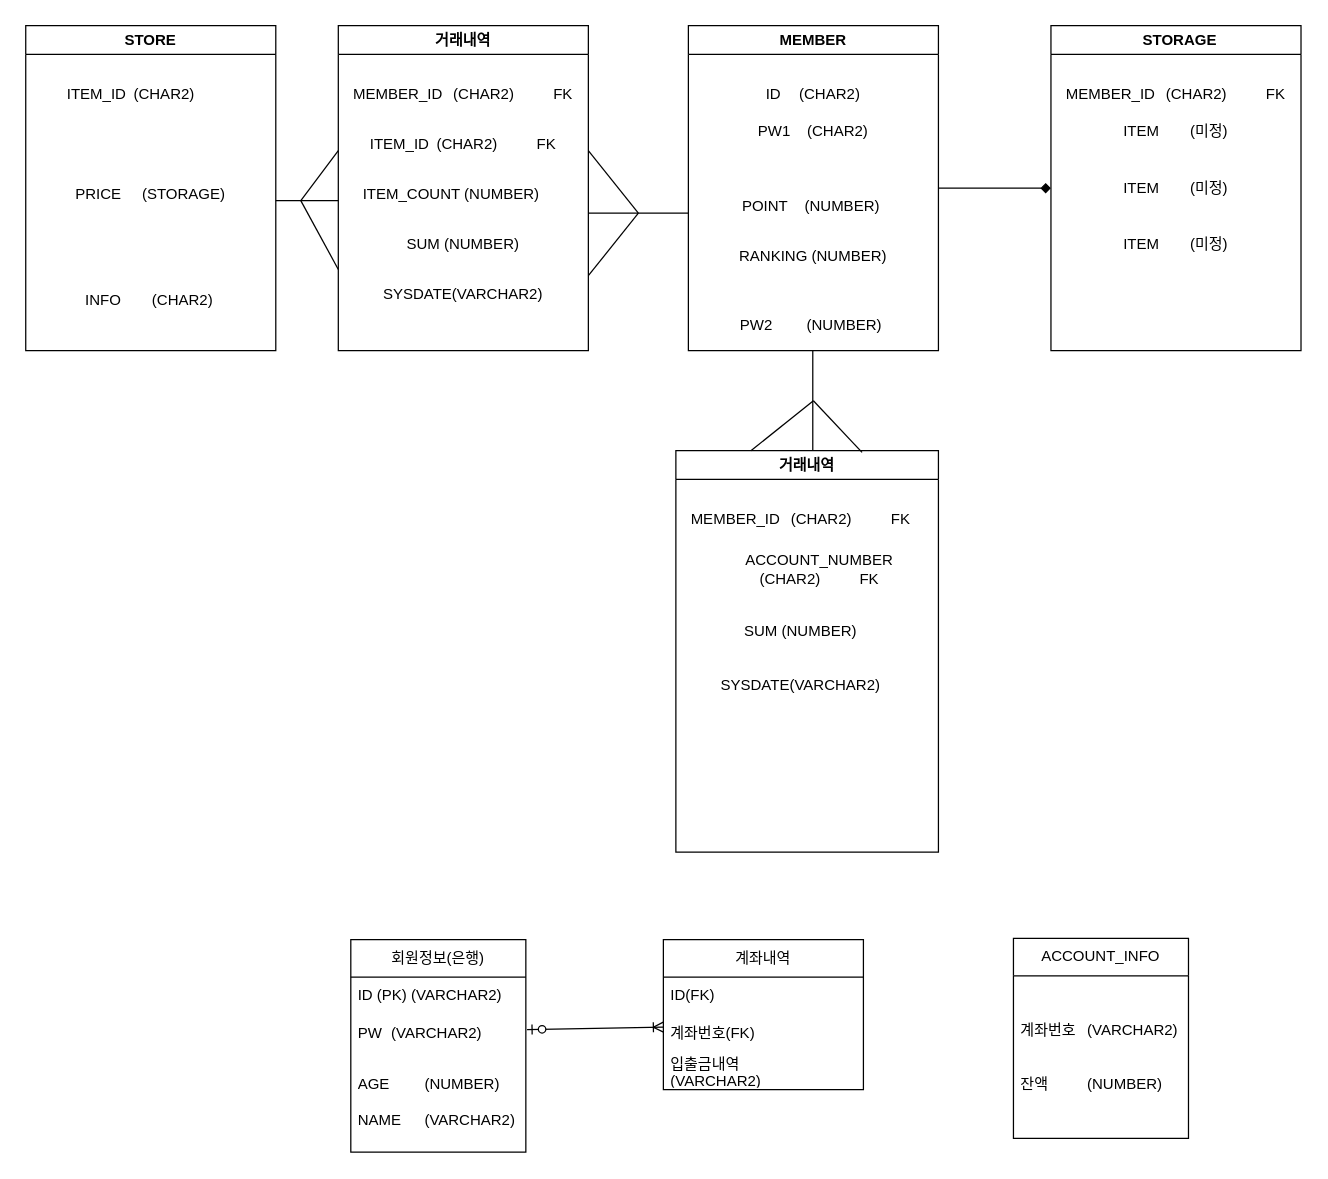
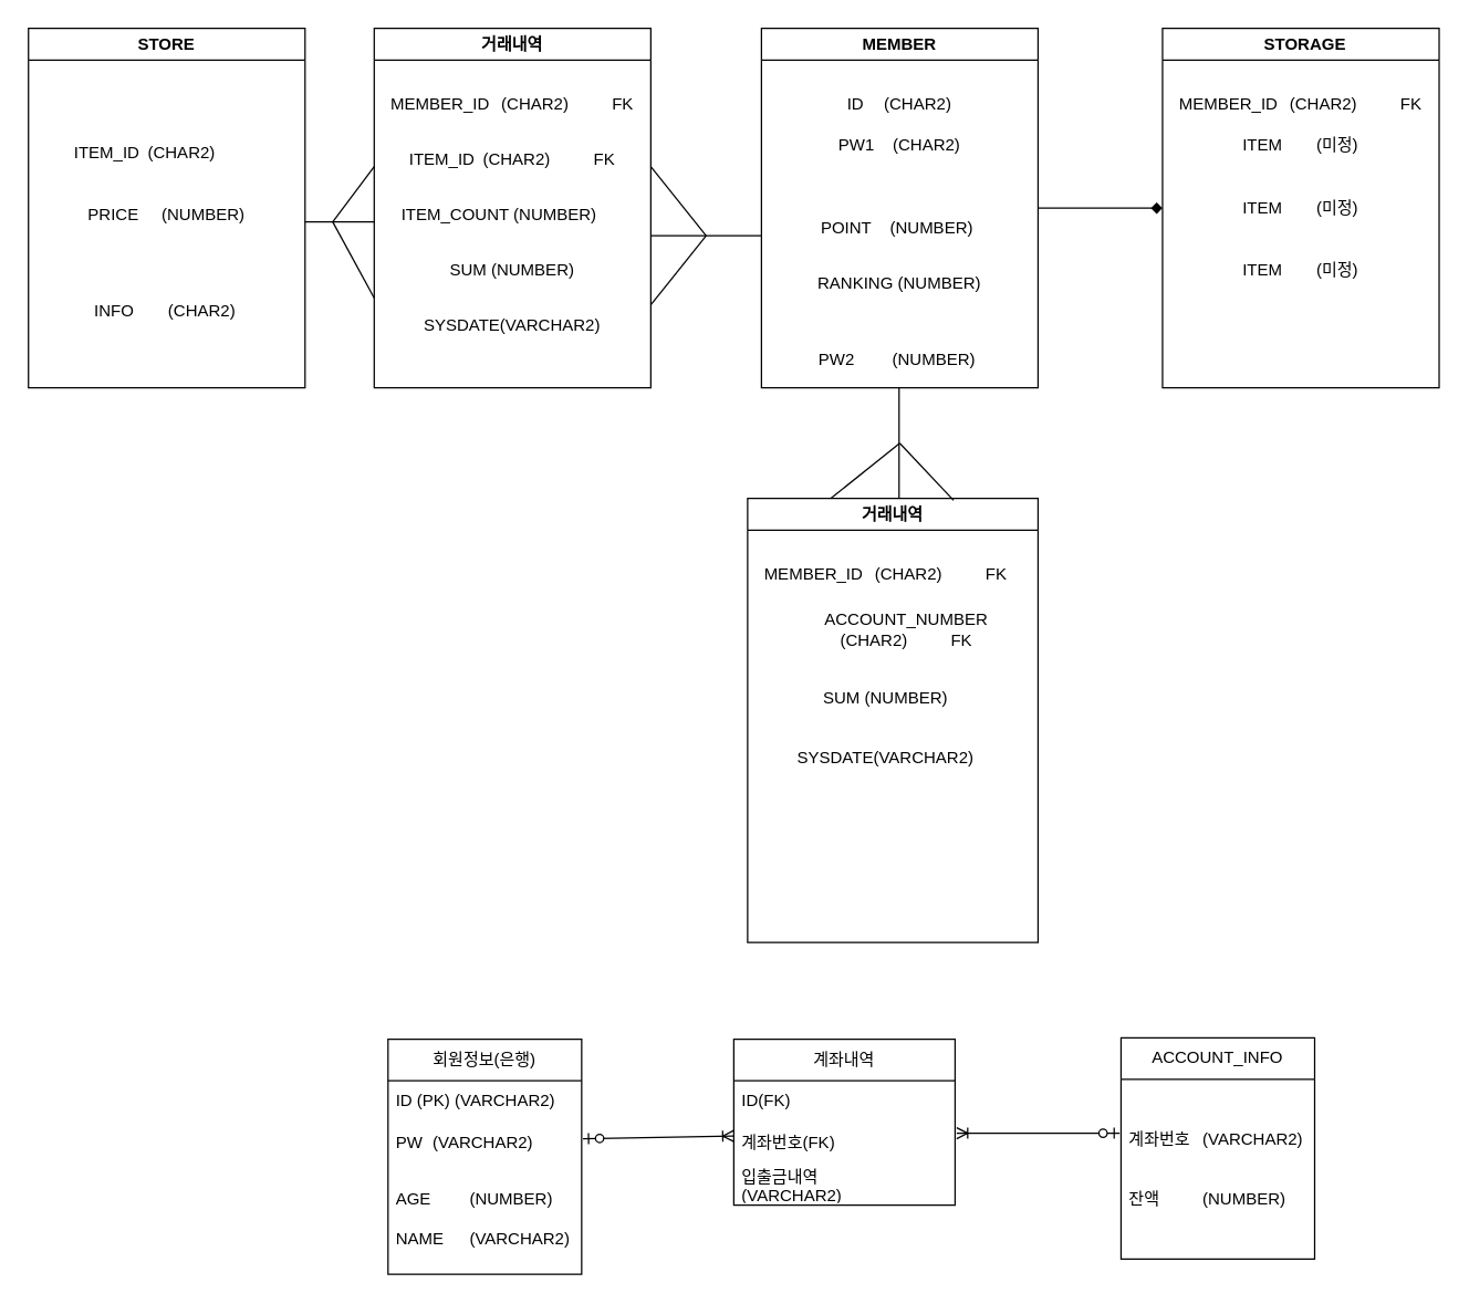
- <mxCell id="9" value="ITEM_ID&lt;span style=&quot;white-space: pre;&quot;&gt;&#09;&lt;/span&gt;(CHAR2)&lt;span style=&quot;white-space: pre;&quot;&gt;&#09;&lt;span style=&quot;white-space: pre;&quot;&gt;&#09;&lt;/span&gt;&lt;/span&gt;" style="text;html=1;strokeColor=none;fillColor=none;align=center;verticalAlign=middle;whiteSpace=wrap;rounded=0;" parent="8" vertex="1"><mxGeometry x="10" y="40" width="180" height="30" as="geometry" /></mxCell>
+ <mxCell id="9" value="ITEM_ID&lt;span style=&quot;white-space: pre;&quot;&gt;&#09;&lt;/span&gt;(CHAR2)&lt;span style=&quot;white-space: pre;&quot;&gt;&#09;&lt;span style=&quot;white-space: pre;&quot;&gt;&#09;&lt;/span&gt;&lt;/span&gt;" style="text;html=1;strokeColor=none;fillColor=none;align=center;verticalAlign=middle;whiteSpace=wrap;rounded=0;" parent="8" vertex="1"><mxGeometry x="10" y="75" width="180" height="30" as="geometry" /></mxCell>
- <mxCell id="11" value="PRICE&lt;span style=&quot;white-space: pre;&quot;&gt;&#09;&lt;/span&gt;(STORAGE)" style="text;html=1;strokeColor=none;fillColor=none;align=center;verticalAlign=middle;whiteSpace=wrap;rounded=0;" parent="8" vertex="1"><mxGeometry x="10" y="120" width="180" height="30" as="geometry" /></mxCell>
+ <mxCell id="11" value="PRICE&lt;span style=&quot;white-space: pre;&quot;&gt;&#09;&lt;/span&gt;(NUMBER)" style="text;html=1;strokeColor=none;fillColor=none;align=center;verticalAlign=middle;whiteSpace=wrap;rounded=0;" parent="8" vertex="1"><mxGeometry x="10" y="120" width="180" height="30" as="geometry" /></mxCell>
- <mxCell id="10" value="INFO&lt;span style=&quot;white-space: pre;&quot;&gt;&#09;&lt;/span&gt;(CHAR2)" style="text;html=1;strokeColor=none;fillColor=none;align=center;verticalAlign=middle;whiteSpace=wrap;rounded=0;" parent="8" vertex="1"><mxGeometry x="9" y="205" width="180" height="30" as="geometry" /></mxCell>
+ <mxCell id="10" value="INFO&lt;span style=&quot;white-space: pre;&quot;&gt;&#09;&lt;/span&gt;(CHAR2)" style="text;html=1;strokeColor=none;fillColor=none;align=center;verticalAlign=middle;whiteSpace=wrap;rounded=0;" parent="8" vertex="1"><mxGeometry x="9" y="190" width="180" height="30" as="geometry" /></mxCell>
+ <mxCell id="49" value="" style="fontSize=12;html=1;endArrow=ERoneToMany;startArrow=ERzeroToOne;rounded=0;entryX=1.007;entryY=0.267;entryDx=0;entryDy=0;entryPerimeter=0;exitX=-0.007;exitY=0.3;exitDx=0;exitDy=0;exitPerimeter=0;" parent="1" source="47" target="44" edge="1"><mxGeometry width="100" height="100" relative="1" as="geometry"><mxPoint x="770" y="821" as="sourcePoint" /><mxPoint x="690" y="821" as="targetPoint" /></mxGeometry></mxCell>
